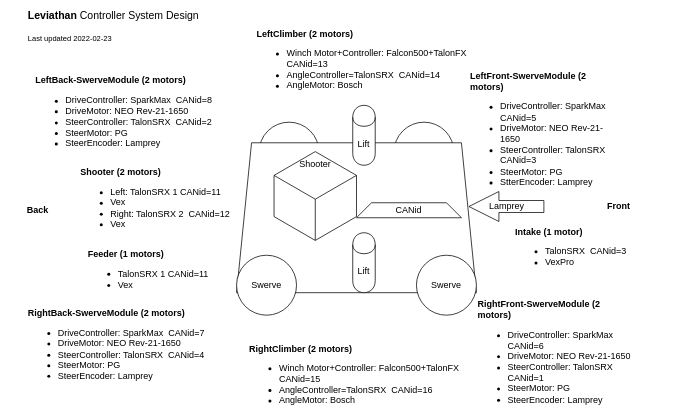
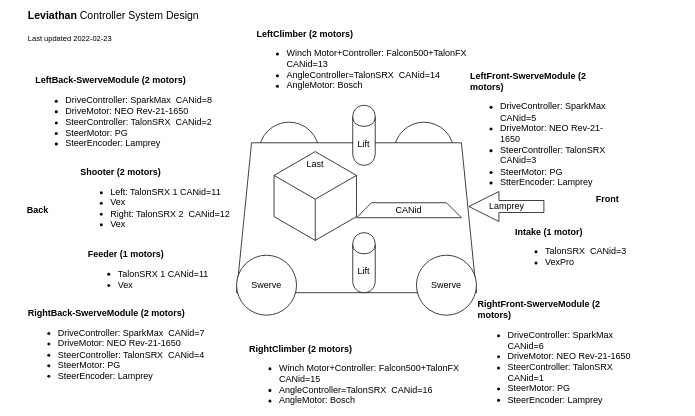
- <mxCell id="24" value="Shooter" style="html=1;whiteSpace=wrap;aspect=fixed;shape=isoCube;backgroundOutline=1;verticalAlign=top;spacingTop=5;" vertex="1" parent="1"><mxGeometry x="365" y="200" width="110" height="122" as="geometry" /></mxCell>
+ <mxCell id="24" value="Last" style="html=1;whiteSpace=wrap;aspect=fixed;shape=isoCube;backgroundOutline=1;verticalAlign=top;spacingTop=5;" vertex="1" parent="1"><mxGeometry x="365" y="200" width="110" height="122" as="geometry" /></mxCell>
- <mxCell id="9" value="Front" style="text;html=1;strokeColor=none;fillColor=none;align=center;verticalAlign=middle;whiteSpace=wrap;rounded=0;fontStyle=1" parent="1" vertex="1"><mxGeometry x="795" y="260" width="60" height="30" as="geometry" /></mxCell>
+ <mxCell id="9" value="Front" style="text;html=1;strokeColor=none;fillColor=none;align=center;verticalAlign=middle;whiteSpace=wrap;rounded=0;fontStyle=1" parent="1" vertex="1"><mxGeometry x="780" y="250" width="60" height="30" as="geometry" /></mxCell>
